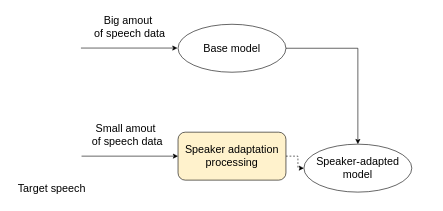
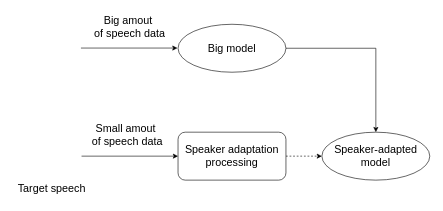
- <mxCell id="7" value="Base model" style="ellipse;whiteSpace=wrap;html=1;fontSize=18;" vertex="1" parent="1"><mxGeometry x="296" y="40" width="180" height="80" as="geometry" /></mxCell>
+ <mxCell id="7" value="Big model" style="ellipse;whiteSpace=wrap;html=1;fontSize=18;" vertex="1" parent="1"><mxGeometry x="296" y="40" width="180" height="80" as="geometry" /></mxCell>
- <mxCell id="5" value="Speaker adaptation processing" style="rounded=1;whiteSpace=wrap;html=1;fontSize=18;fillColor=#fff2cc;" vertex="1" parent="1"><mxGeometry x="296" y="220" width="180" height="80" as="geometry" /></mxCell>
+ <mxCell id="5" value="Speaker adaptation processing" style="rounded=1;whiteSpace=wrap;html=1;fontSize=18;" vertex="1" parent="1"><mxGeometry x="296" y="220" width="180" height="80" as="geometry" /></mxCell>
- <mxCell id="10" value="Speaker-adapted&lt;br&gt;model" style="ellipse;whiteSpace=wrap;html=1;fontSize=18;" vertex="1" parent="1"><mxGeometry x="506" y="240" width="180" height="80" as="geometry" /></mxCell>
+ <mxCell id="10" value="Speaker-adapted&lt;br&gt;model" style="ellipse;whiteSpace=wrap;html=1;fontSize=18;" vertex="1" parent="1"><mxGeometry x="536" y="220" width="180" height="80" as="geometry" /></mxCell>
